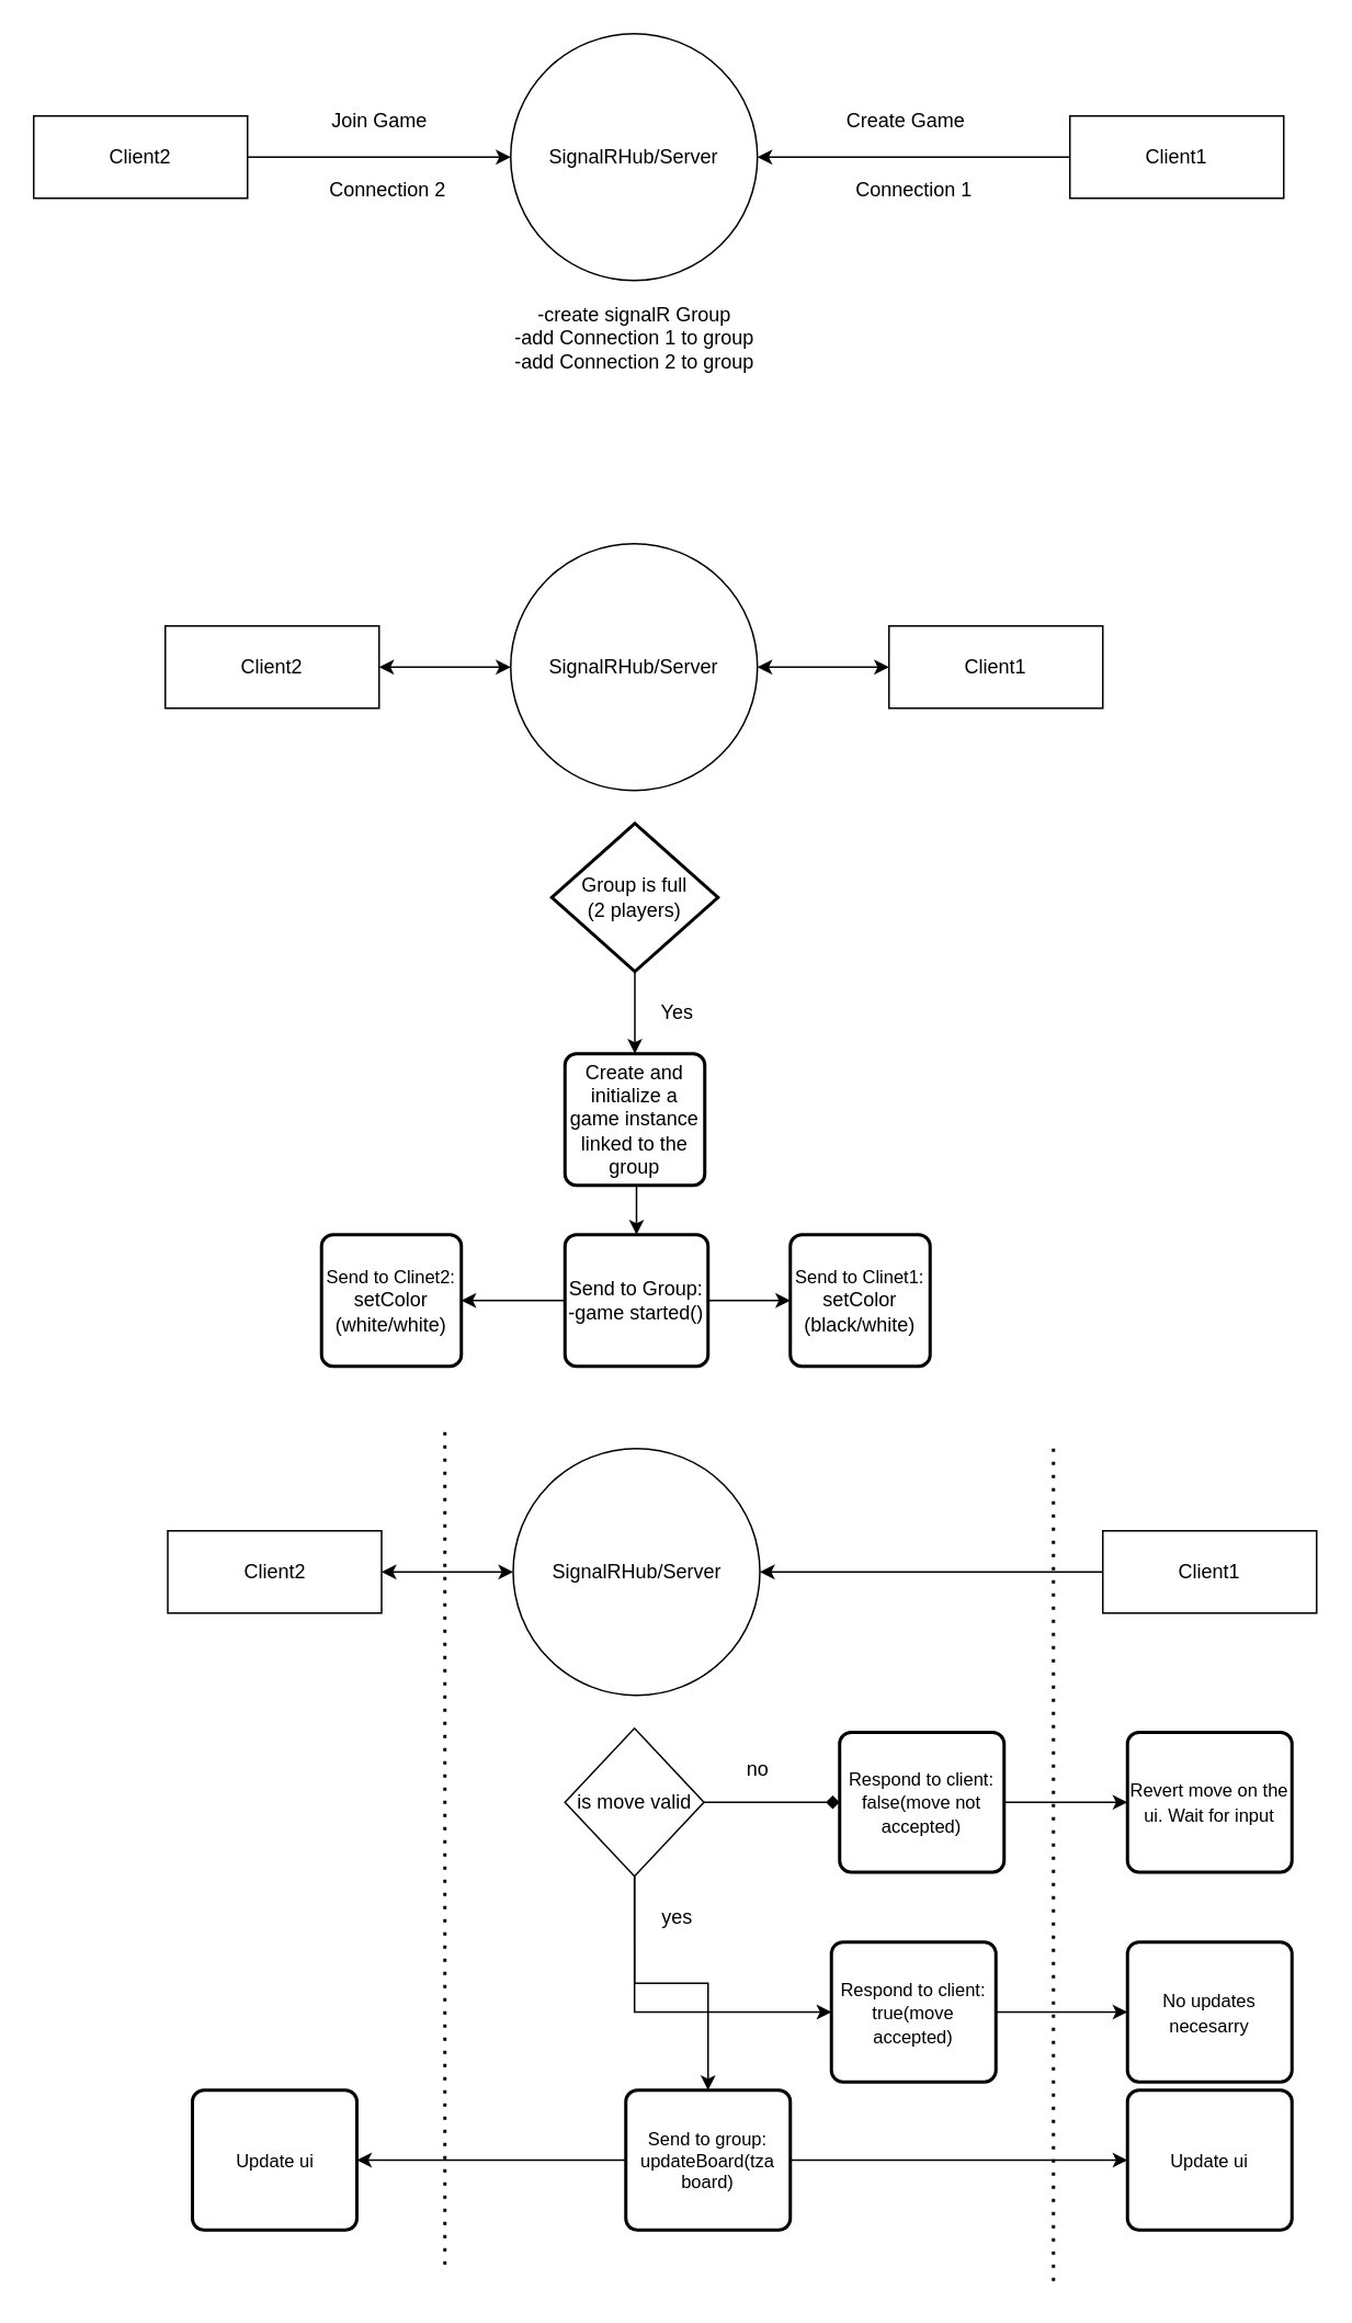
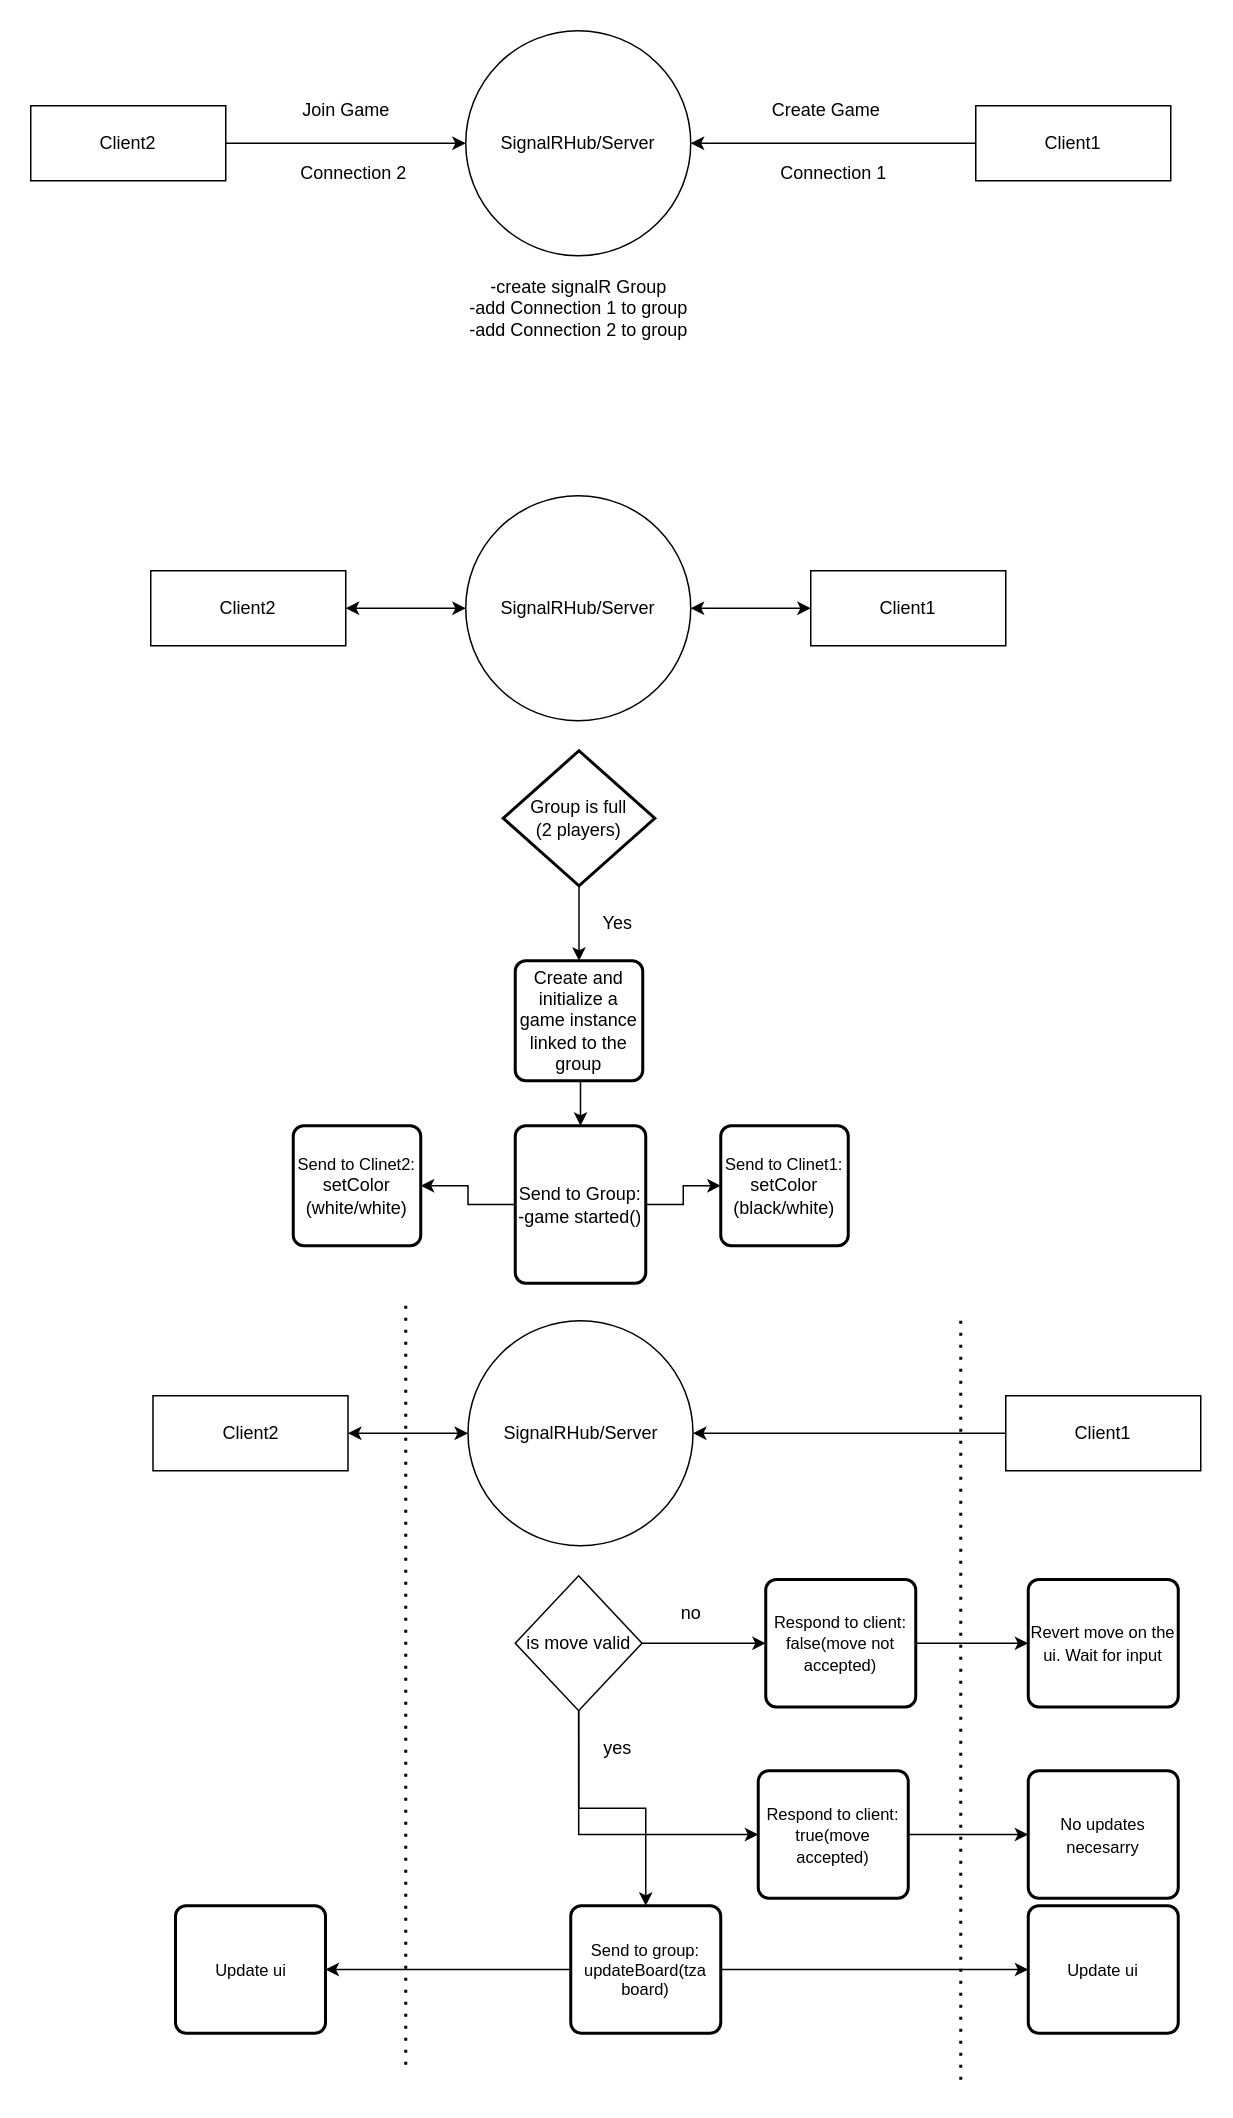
- <mxCell id="24" value="Send to Group:&lt;div&gt;-game started()&lt;/div&gt;" style="rounded=1;whiteSpace=wrap;html=1;absoluteArcSize=1;arcSize=14;strokeWidth=2;" parent="1" vertex="1"><mxGeometry x="343" y="750" width="87" height="80" as="geometry" /></mxCell>
+ <mxCell id="24" value="Send to Group:&lt;div&gt;-game started()&lt;/div&gt;" style="rounded=1;whiteSpace=wrap;html=1;absoluteArcSize=1;arcSize=14;strokeWidth=2;" parent="1" vertex="1"><mxGeometry x="343" y="750" width="87" height="105" as="geometry" /></mxCell>
- <mxCell id="32" style="edgeStyle=orthogonalEdgeStyle;rounded=0;orthogonalLoop=1;jettySize=auto;html=1;entryX=0;entryY=0.5;entryDx=0;entryDy=0;endArrow=diamond;" parent="1" source="35" target="37" edge="1"><mxGeometry relative="1" as="geometry"><mxPoint x="520" y="1095" as="targetPoint" /></mxGeometry></mxCell>
+ <mxCell id="32" style="edgeStyle=orthogonalEdgeStyle;rounded=0;orthogonalLoop=1;jettySize=auto;html=1;entryX=0;entryY=0.5;entryDx=0;entryDy=0;" parent="1" source="35" target="37" edge="1"><mxGeometry relative="1" as="geometry"><mxPoint x="520" y="1095" as="targetPoint" /></mxGeometry></mxCell>
